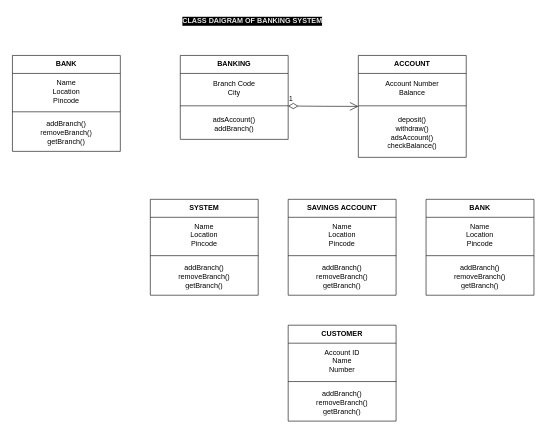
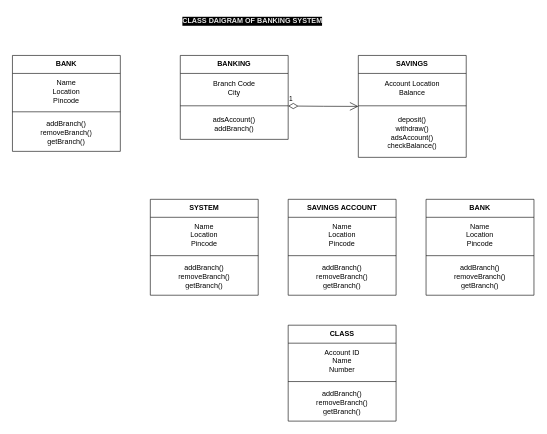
- <mxCell id="10" value="ACCOUNT" style="swimlane;fontStyle=1;align=center;verticalAlign=top;childLayout=stackLayout;horizontal=1;startSize=30;horizontalStack=0;resizeParent=1;resizeParentMax=0;resizeLast=0;collapsible=1;marginBottom=0;whiteSpace=wrap;html=1;" parent="1" vertex="1"><mxGeometry x="597" y="92" width="180" height="170" as="geometry" /></mxCell>
+ <mxCell id="10" value="SAVINGS" style="swimlane;fontStyle=1;align=center;verticalAlign=top;childLayout=stackLayout;horizontal=1;startSize=30;horizontalStack=0;resizeParent=1;resizeParentMax=0;resizeLast=0;collapsible=1;marginBottom=0;whiteSpace=wrap;html=1;" parent="1" vertex="1"><mxGeometry x="597" y="92" width="180" height="170" as="geometry" /></mxCell>
- <mxCell id="11" value="Account Number&lt;div&gt;Balance&lt;/div&gt;" style="text;strokeColor=none;fillColor=none;align=center;verticalAlign=middle;spacingLeft=4;spacingRight=4;overflow=hidden;rotatable=0;points=[[0,0.5],[1,0.5]];portConstraint=eastwest;whiteSpace=wrap;html=1;fontStyle=0" parent="10" vertex="1"><mxGeometry y="30" width="180" height="50" as="geometry" /></mxCell>
+ <mxCell id="11" value="Account Location&lt;div&gt;Balance&lt;/div&gt;" style="text;strokeColor=none;fillColor=none;align=center;verticalAlign=middle;spacingLeft=4;spacingRight=4;overflow=hidden;rotatable=0;points=[[0,0.5],[1,0.5]];portConstraint=eastwest;whiteSpace=wrap;html=1;fontStyle=0" parent="10" vertex="1"><mxGeometry y="30" width="180" height="50" as="geometry" /></mxCell>
- <mxCell id="27" value="CUSTOMER" style="swimlane;fontStyle=1;align=center;verticalAlign=top;childLayout=stackLayout;horizontal=1;startSize=30;horizontalStack=0;resizeParent=1;resizeParentMax=0;resizeLast=0;collapsible=1;marginBottom=0;whiteSpace=wrap;html=1;" vertex="1" parent="1"><mxGeometry x="480" y="542" width="180" height="160" as="geometry" /></mxCell>
+ <mxCell id="27" value="CLASS" style="swimlane;fontStyle=1;align=center;verticalAlign=top;childLayout=stackLayout;horizontal=1;startSize=30;horizontalStack=0;resizeParent=1;resizeParentMax=0;resizeLast=0;collapsible=1;marginBottom=0;whiteSpace=wrap;html=1;" vertex="1" parent="1"><mxGeometry x="480" y="542" width="180" height="160" as="geometry" /></mxCell>
